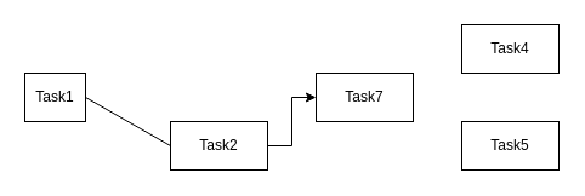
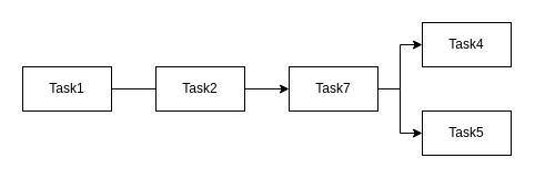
+ <mxCell id="5" style="edgeStyle=orthogonalEdgeStyle;rounded=0;orthogonalLoop=1;jettySize=auto;html=1;exitX=1;exitY=0.5;exitDx=0;exitDy=0;entryX=0;entryY=0.5;entryDx=0;entryDy=0;" edge="1" parent="1" source="7" target="8"><mxGeometry relative="1" as="geometry" /></mxCell>
- <mxCell id="2" value="Task1" style="rounded=0;whiteSpace=wrap;html=1;" vertex="1" parent="1"><mxGeometry x="20" y="60" width="50" height="40" as="geometry" /></mxCell>
+ <mxCell id="2" value="Task1" style="rounded=0;whiteSpace=wrap;html=1;" vertex="1" parent="1"><mxGeometry x="20" y="60" width="80" height="40" as="geometry" /></mxCell>
+ <mxCell id="6" style="edgeStyle=orthogonalEdgeStyle;rounded=0;orthogonalLoop=1;jettySize=auto;html=1;exitX=1;exitY=0.5;exitDx=0;exitDy=0;entryX=0;entryY=0.5;entryDx=0;entryDy=0;" edge="1" parent="1" source="7" target="9"><mxGeometry relative="1" as="geometry" /></mxCell>
- <mxCell id="4" value="Task2" style="rounded=0;whiteSpace=wrap;html=1;" vertex="1" parent="1"><mxGeometry x="140" y="100" width="80" height="40" as="geometry" /></mxCell>
+ <mxCell id="4" value="Task2" style="rounded=0;whiteSpace=wrap;html=1;" vertex="1" parent="1"><mxGeometry x="140" y="60" width="80" height="40" as="geometry" /></mxCell>
